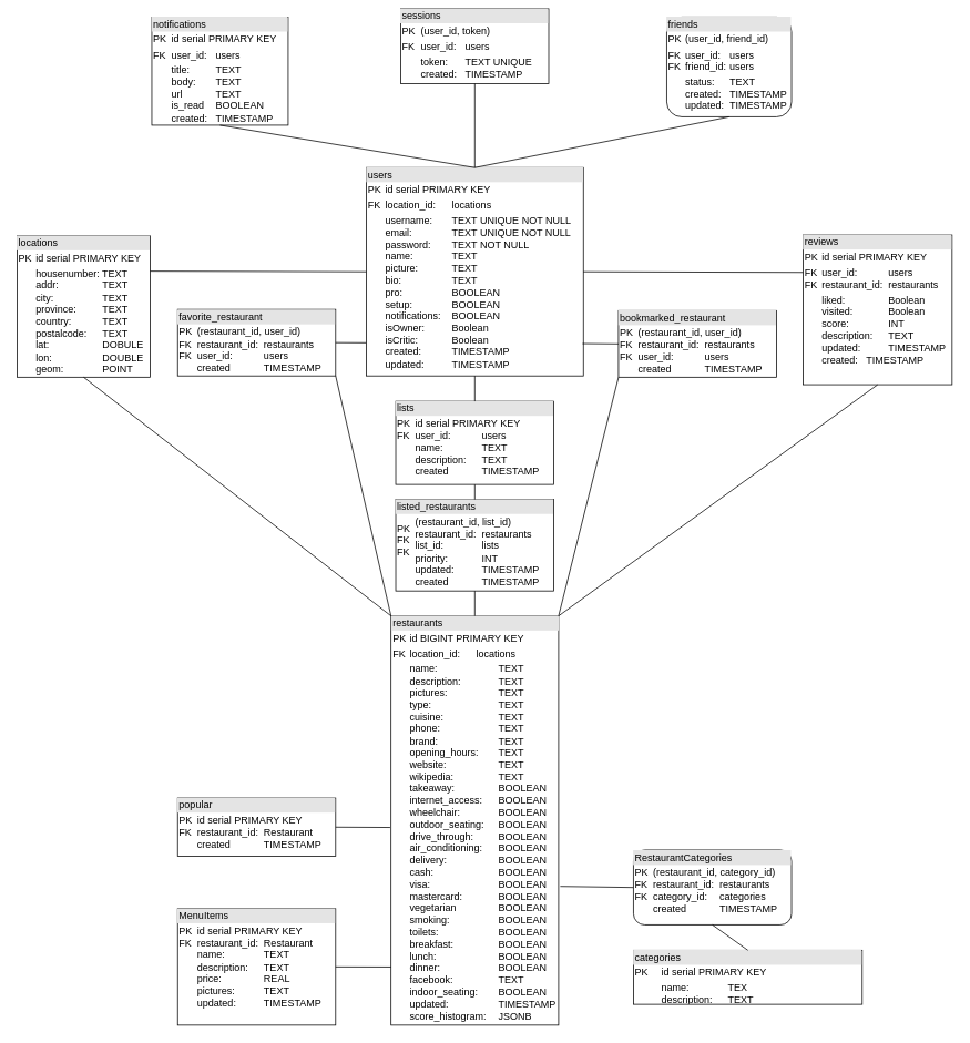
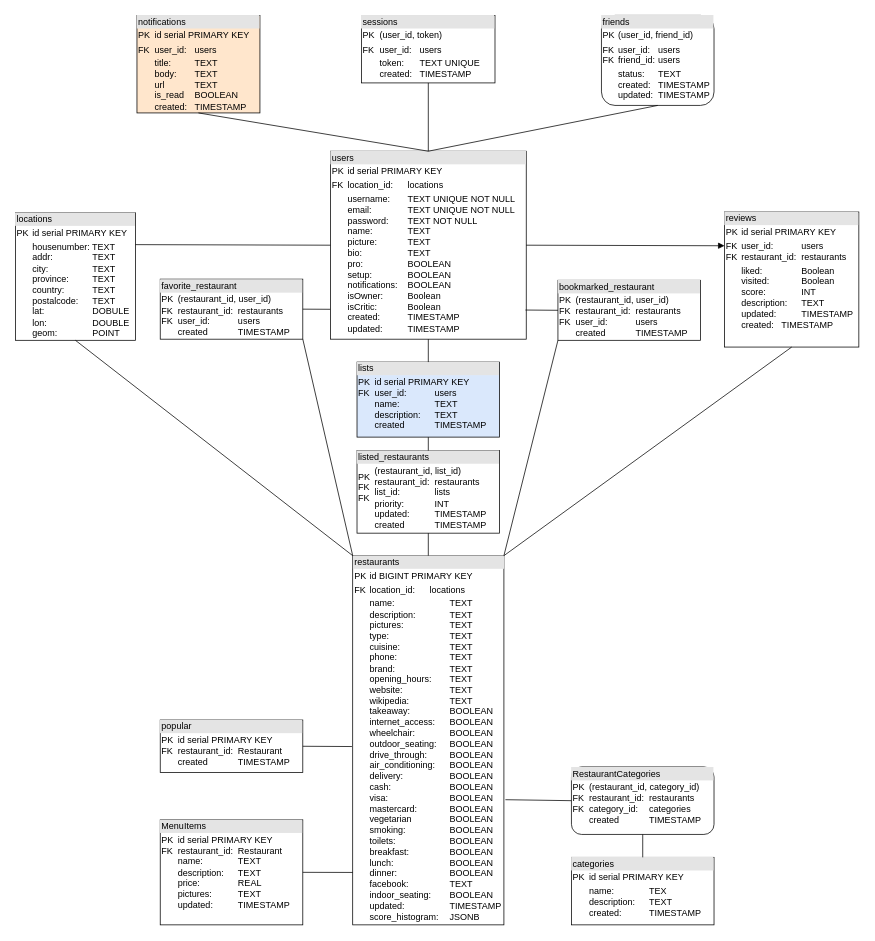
- <mxCell id="16" value="&lt;div style=&quot;box-sizing: border-box; width: 100%; background: rgb(228, 228, 228); padding: 2px;&quot;&gt;sessions&lt;/div&gt;&lt;table style=&quot;width:100%;font-size:1em;&quot; cellpadding=&quot;2&quot; cellspacing=&quot;0&quot;&gt;&lt;tbody&gt;&lt;tr&gt;&lt;td&gt;PK&lt;/td&gt;&lt;td&gt;(user_id, token)&lt;br&gt;&lt;/td&gt;&lt;/tr&gt;&lt;tr&gt;&lt;td&gt;FK&lt;br&gt;&lt;/td&gt;&lt;td&gt;user_id:&lt;span style=&quot;white-space: pre;&quot;&gt;&#09;&lt;/span&gt;users&lt;/td&gt;&lt;/tr&gt;&lt;tr&gt;&lt;td&gt;&lt;/td&gt;&lt;td&gt;token:&lt;span style=&quot;white-space: pre;&quot;&gt;&lt;span style=&quot;white-space: pre;&quot;&gt;&#09;&lt;/span&gt;&lt;/span&gt;TEXT UNIQUE&lt;br&gt;created:&amp;nbsp;&lt;span style=&quot;white-space: pre;&quot;&gt;&#09;&lt;/span&gt;TIMESTAMP&lt;/td&gt;&lt;/tr&gt;&lt;/tbody&gt;&lt;/table&gt;" style="verticalAlign=top;align=left;overflow=fill;html=1;whiteSpace=wrap;" parent="1" vertex="1"><mxGeometry x="481.37" y="10" width="177.75" height="90" as="geometry" /></mxCell>
+ <mxCell id="16" value="&lt;div style=&quot;box-sizing: border-box; width: 100%; background: rgb(228, 228, 228); padding: 2px;&quot;&gt;sessions&lt;/div&gt;&lt;table style=&quot;width:100%;font-size:1em;&quot; cellpadding=&quot;2&quot; cellspacing=&quot;0&quot;&gt;&lt;tbody&gt;&lt;tr&gt;&lt;td&gt;PK&lt;/td&gt;&lt;td&gt;(user_id, token)&lt;br&gt;&lt;/td&gt;&lt;/tr&gt;&lt;tr&gt;&lt;td&gt;FK&lt;br&gt;&lt;/td&gt;&lt;td&gt;user_id:&lt;span style=&quot;white-space: pre;&quot;&gt;&#09;&lt;/span&gt;users&lt;/td&gt;&lt;/tr&gt;&lt;tr&gt;&lt;td&gt;&lt;/td&gt;&lt;td&gt;token:&lt;span style=&quot;white-space: pre;&quot;&gt;&lt;span style=&quot;white-space: pre;&quot;&gt;&#09;&lt;/span&gt;&lt;/span&gt;TEXT UNIQUE&lt;br&gt;created:&amp;nbsp;&lt;span style=&quot;white-space: pre;&quot;&gt;&#09;&lt;/span&gt;TIMESTAMP&lt;/td&gt;&lt;/tr&gt;&lt;/tbody&gt;&lt;/table&gt;" style="verticalAlign=top;align=left;overflow=fill;html=1;whiteSpace=wrap;" parent="1" vertex="1"><mxGeometry x="481.37" y="20" width="177.75" height="90" as="geometry" /></mxCell>
- <mxCell id="22" value="&lt;div style=&quot;box-sizing: border-box; width: 100%; background: rgb(228, 228, 228); padding: 2px;&quot;&gt;notifications&lt;/div&gt;&lt;table style=&quot;width:100%;font-size:1em;&quot; cellpadding=&quot;2&quot; cellspacing=&quot;0&quot;&gt;&lt;tbody&gt;&lt;tr&gt;&lt;td&gt;PK&lt;/td&gt;&lt;td&gt;id serial PRIMARY KEY&lt;br&gt;&lt;/td&gt;&lt;/tr&gt;&lt;tr&gt;&lt;td&gt;FK&lt;br&gt;&lt;/td&gt;&lt;td&gt;user_id:&lt;span style=&quot;white-space: pre;&quot;&gt;&#09;&lt;/span&gt;users&lt;/td&gt;&lt;/tr&gt;&lt;tr&gt;&lt;td&gt;&lt;/td&gt;&lt;td&gt;title:&lt;span style=&quot;white-space: pre;&quot;&gt;&lt;span style=&quot;white-space: pre;&quot;&gt;&#09;&lt;span style=&quot;white-space: pre;&quot;&gt;&#09;&lt;/span&gt;&lt;/span&gt;&lt;/span&gt;TEXT&lt;br&gt;body:&lt;span style=&quot;white-space: pre;&quot;&gt;&#09;&lt;/span&gt;TEXT&lt;br&gt;url &lt;span style=&quot;white-space: pre;&quot;&gt;&#09;&lt;/span&gt;&lt;span style=&quot;white-space: pre;&quot;&gt;&#09;&lt;/span&gt;TEXT&lt;br&gt;is_read &lt;span style=&quot;white-space: pre;&quot;&gt;&#09;&lt;/span&gt;BOOLEAN&lt;br&gt;created:&amp;nbsp;&lt;span style=&quot;white-space: pre;&quot;&gt;&#09;&lt;/span&gt;TIMESTAMP&lt;/td&gt;&lt;/tr&gt;&lt;/tbody&gt;&lt;/table&gt;" style="verticalAlign=top;align=left;overflow=fill;html=1;whiteSpace=wrap;" vertex="1" parent="1"><mxGeometry x="182" y="20" width="163.88" height="130" as="geometry" /></mxCell>
+ <mxCell id="22" value="&lt;div style=&quot;box-sizing: border-box; width: 100%; background: rgb(228, 228, 228); padding: 2px;&quot;&gt;notifications&lt;/div&gt;&lt;table style=&quot;width:100%;font-size:1em;&quot; cellpadding=&quot;2&quot; cellspacing=&quot;0&quot;&gt;&lt;tbody&gt;&lt;tr&gt;&lt;td&gt;PK&lt;/td&gt;&lt;td&gt;id serial PRIMARY KEY&lt;br&gt;&lt;/td&gt;&lt;/tr&gt;&lt;tr&gt;&lt;td&gt;FK&lt;br&gt;&lt;/td&gt;&lt;td&gt;user_id:&lt;span style=&quot;white-space: pre;&quot;&gt;&#09;&lt;/span&gt;users&lt;/td&gt;&lt;/tr&gt;&lt;tr&gt;&lt;td&gt;&lt;/td&gt;&lt;td&gt;title:&lt;span style=&quot;white-space: pre;&quot;&gt;&lt;span style=&quot;white-space: pre;&quot;&gt;&#09;&lt;span style=&quot;white-space: pre;&quot;&gt;&#09;&lt;/span&gt;&lt;/span&gt;&lt;/span&gt;TEXT&lt;br&gt;body:&lt;span style=&quot;white-space: pre;&quot;&gt;&#09;&lt;/span&gt;TEXT&lt;br&gt;url &lt;span style=&quot;white-space: pre;&quot;&gt;&#09;&lt;/span&gt;&lt;span style=&quot;white-space: pre;&quot;&gt;&#09;&lt;/span&gt;TEXT&lt;br&gt;is_read &lt;span style=&quot;white-space: pre;&quot;&gt;&#09;&lt;/span&gt;BOOLEAN&lt;br&gt;created:&amp;nbsp;&lt;span style=&quot;white-space: pre;&quot;&gt;&#09;&lt;/span&gt;TIMESTAMP&lt;/td&gt;&lt;/tr&gt;&lt;/tbody&gt;&lt;/table&gt;" style="verticalAlign=top;align=left;overflow=fill;html=1;whiteSpace=wrap;fillColor=#ffe6cc;" vertex="1" parent="1"><mxGeometry x="182" y="20" width="163.88" height="130" as="geometry" /></mxCell>
- <mxCell id="8" value="" style="endArrow=none;html=1;rounded=0;entryX=0;entryY=0.25;entryDx=0;entryDy=0;exitX=1;exitY=0.5;exitDx=0;exitDy=0;" parent="1" source="2" target="7" edge="1"><mxGeometry width="50" height="50" relative="1" as="geometry"><mxPoint x="723" y="310" as="sourcePoint" /><mxPoint x="626.5" y="509.5" as="targetPoint" /></mxGeometry></mxCell>
+ <mxCell id="8" value="" style="endArrow=block;html=1;rounded=0;entryX=0;entryY=0.25;entryDx=0;entryDy=0;exitX=1;exitY=0.5;exitDx=0;exitDy=0;" parent="1" source="2" target="7" edge="1"><mxGeometry width="50" height="50" relative="1" as="geometry"><mxPoint x="723" y="310" as="sourcePoint" /><mxPoint x="626.5" y="509.5" as="targetPoint" /></mxGeometry></mxCell>
- <mxCell id="33" value="&lt;div style=&quot;box-sizing: border-box; width: 100%; background: rgb(228, 228, 228); padding: 2px;&quot;&gt;lists&lt;/div&gt;&lt;table style=&quot;width:100%;font-size:1em;&quot; cellpadding=&quot;2&quot; cellspacing=&quot;0&quot;&gt;&lt;tbody&gt;&lt;tr&gt;&lt;td&gt;PK&lt;br&gt;FK&lt;br&gt;&lt;br&gt;&lt;br&gt;&lt;br&gt;&lt;/td&gt;&lt;td&gt;id serial PRIMARY KEY&lt;br&gt;user_id:&amp;nbsp; &lt;span style=&quot;white-space: pre;&quot;&gt;&#09;&lt;span style=&quot;white-space: pre;&quot;&gt;&#09;&lt;/span&gt;&lt;/span&gt;users&lt;br&gt;name:&lt;span style=&quot;white-space: pre;&quot;&gt;&#09;&lt;span style=&quot;white-space: pre;&quot;&gt;&#09;&lt;/span&gt;&lt;/span&gt;TEXT&lt;br&gt;description:&lt;span style=&quot;white-space: pre;&quot;&gt;&#09;&lt;/span&gt;TEXT&lt;br&gt;created &lt;span style=&quot;white-space: pre;&quot;&gt;&#09;&lt;span style=&quot;white-space: pre;&quot;&gt;&#09;&lt;/span&gt;&lt;/span&gt;TIMESTAMP&lt;br&gt;&lt;/td&gt;&lt;/tr&gt;&lt;tr&gt;&lt;td&gt;&lt;br&gt;&lt;/td&gt;&lt;td&gt;&lt;br&gt;&lt;/td&gt;&lt;/tr&gt;&lt;/tbody&gt;&lt;/table&gt;" style="verticalAlign=top;align=left;overflow=fill;html=1;whiteSpace=wrap;" vertex="1" parent="1"><mxGeometry x="475.24" y="482" width="190" height="100" as="geometry" /></mxCell>
+ <mxCell id="33" value="&lt;div style=&quot;box-sizing: border-box; width: 100%; background: rgb(228, 228, 228); padding: 2px;&quot;&gt;lists&lt;/div&gt;&lt;table style=&quot;width:100%;font-size:1em;&quot; cellpadding=&quot;2&quot; cellspacing=&quot;0&quot;&gt;&lt;tbody&gt;&lt;tr&gt;&lt;td&gt;PK&lt;br&gt;FK&lt;br&gt;&lt;br&gt;&lt;br&gt;&lt;br&gt;&lt;/td&gt;&lt;td&gt;id serial PRIMARY KEY&lt;br&gt;user_id:&amp;nbsp; &lt;span style=&quot;white-space: pre;&quot;&gt;&#09;&lt;span style=&quot;white-space: pre;&quot;&gt;&#09;&lt;/span&gt;&lt;/span&gt;users&lt;br&gt;name:&lt;span style=&quot;white-space: pre;&quot;&gt;&#09;&lt;span style=&quot;white-space: pre;&quot;&gt;&#09;&lt;/span&gt;&lt;/span&gt;TEXT&lt;br&gt;description:&lt;span style=&quot;white-space: pre;&quot;&gt;&#09;&lt;/span&gt;TEXT&lt;br&gt;created &lt;span style=&quot;white-space: pre;&quot;&gt;&#09;&lt;span style=&quot;white-space: pre;&quot;&gt;&#09;&lt;/span&gt;&lt;/span&gt;TIMESTAMP&lt;br&gt;&lt;/td&gt;&lt;/tr&gt;&lt;tr&gt;&lt;td&gt;&lt;br&gt;&lt;/td&gt;&lt;td&gt;&lt;br&gt;&lt;/td&gt;&lt;/tr&gt;&lt;/tbody&gt;&lt;/table&gt;" style="verticalAlign=top;align=left;overflow=fill;html=1;whiteSpace=wrap;fillColor=#dae8fc;" vertex="1" parent="1"><mxGeometry x="475.24" y="482" width="190" height="100" as="geometry" /></mxCell>
- <mxCell id="10" value="&lt;div style=&quot;box-sizing: border-box; width: 100%; background: rgb(228, 228, 228); padding: 2px;&quot;&gt;categories&lt;/div&gt;&lt;table style=&quot;width:100%;font-size:1em;&quot; cellpadding=&quot;2&quot; cellspacing=&quot;0&quot;&gt;&lt;tbody&gt;&lt;tr&gt;&lt;td&gt;PK&lt;br&gt;&lt;/td&gt;&lt;td&gt;id serial PRIMARY KEY&lt;br&gt;&lt;/td&gt;&lt;/tr&gt;&lt;tr&gt;&lt;td&gt;&lt;br&gt;&lt;/td&gt;&lt;td&gt;name:&lt;span style=&quot;white-space: pre;&quot;&gt;&#09;&lt;span style=&quot;white-space: pre;&quot;&gt;&#09;&lt;/span&gt;&lt;/span&gt;TEX&lt;br&gt;description:&lt;span style=&quot;white-space: pre;&quot;&gt;&#09;&lt;/span&gt;TEXT&lt;br&gt;created:&lt;span style=&quot;white-space: pre;&quot;&gt;&#09;&lt;/span&gt;&lt;span style=&quot;white-space: pre;&quot;&gt;&#09;&lt;/span&gt;TIMESTAMP&lt;/td&gt;&lt;/tr&gt;&lt;tr&gt;&lt;td&gt;&lt;/td&gt;&lt;td&gt;&lt;br&gt;&lt;/td&gt;&lt;/tr&gt;&lt;/tbody&gt;&lt;/table&gt;" style="verticalAlign=top;align=left;overflow=fill;html=1;whiteSpace=wrap;" parent="1" vertex="1"><mxGeometry x="761" y="1142" width="275" height="65" as="geometry" /></mxCell>
+ <mxCell id="10" value="&lt;div style=&quot;box-sizing: border-box; width: 100%; background: rgb(228, 228, 228); padding: 2px;&quot;&gt;categories&lt;/div&gt;&lt;table style=&quot;width:100%;font-size:1em;&quot; cellpadding=&quot;2&quot; cellspacing=&quot;0&quot;&gt;&lt;tbody&gt;&lt;tr&gt;&lt;td&gt;PK&lt;br&gt;&lt;/td&gt;&lt;td&gt;id serial PRIMARY KEY&lt;br&gt;&lt;/td&gt;&lt;/tr&gt;&lt;tr&gt;&lt;td&gt;&lt;br&gt;&lt;/td&gt;&lt;td&gt;name:&lt;span style=&quot;white-space: pre;&quot;&gt;&#09;&lt;span style=&quot;white-space: pre;&quot;&gt;&#09;&lt;/span&gt;&lt;/span&gt;TEX&lt;br&gt;description:&lt;span style=&quot;white-space: pre;&quot;&gt;&#09;&lt;/span&gt;TEXT&lt;br&gt;created:&lt;span style=&quot;white-space: pre;&quot;&gt;&#09;&lt;/span&gt;&lt;span style=&quot;white-space: pre;&quot;&gt;&#09;&lt;/span&gt;TIMESTAMP&lt;/td&gt;&lt;/tr&gt;&lt;tr&gt;&lt;td&gt;&lt;/td&gt;&lt;td&gt;&lt;br&gt;&lt;/td&gt;&lt;/tr&gt;&lt;/tbody&gt;&lt;/table&gt;" style="verticalAlign=top;align=left;overflow=fill;html=1;whiteSpace=wrap;" parent="1" vertex="1"><mxGeometry x="761" y="1142" width="190" height="90" as="geometry" /></mxCell>
